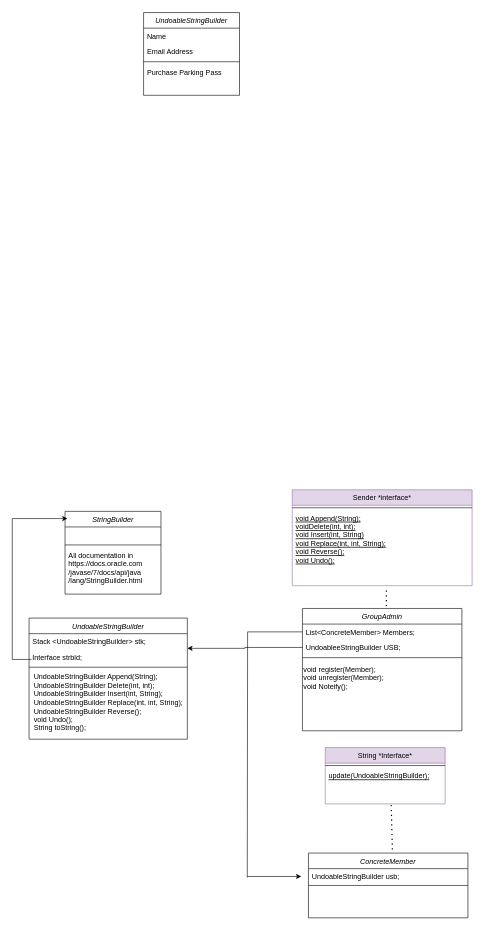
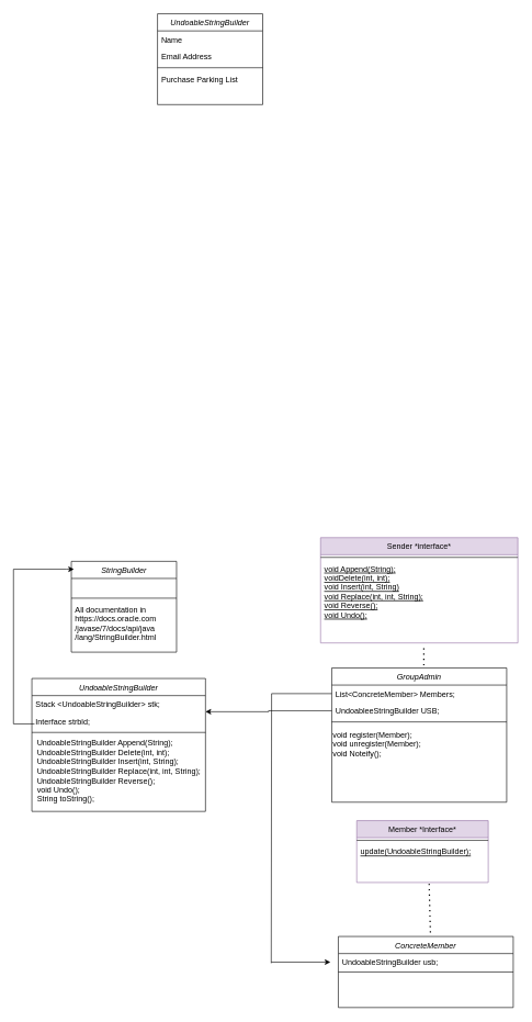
- <mxCell id="14" value="Purchase Parking Pass" style="text;align=left;verticalAlign=top;spacingLeft=4;spacingRight=4;overflow=hidden;rotatable=0;points=[[0,0.5],[1,0.5]];portConstraint=eastwest;" vertex="1" parent="10"><mxGeometry y="86" width="160" height="26" as="geometry" /></mxCell>
+ <mxCell id="14" value="Purchase Parking List" style="text;align=left;verticalAlign=top;spacingLeft=4;spacingRight=4;overflow=hidden;rotatable=0;points=[[0,0.5],[1,0.5]];portConstraint=eastwest;" vertex="1" parent="10"><mxGeometry y="86" width="160" height="26" as="geometry" /></mxCell>
- <mxCell id="25" value="String *Interface*" style="swimlane;fontStyle=0;align=center;verticalAlign=top;childLayout=stackLayout;horizontal=1;startSize=26;horizontalStack=0;resizeParent=1;resizeLast=0;collapsible=1;marginBottom=0;rounded=0;shadow=0;strokeWidth=1;fillColor=#e1d5e7;strokeColor=#9673a6;" vertex="1" parent="1"><mxGeometry x="542" y="1246" width="200" height="94" as="geometry"><mxRectangle x="130" y="380" width="160" height="26" as="alternateBounds" /></mxGeometry></mxCell>
+ <mxCell id="25" value="Member *Interface*" style="swimlane;fontStyle=0;align=center;verticalAlign=top;childLayout=stackLayout;horizontal=1;startSize=26;horizontalStack=0;resizeParent=1;resizeLast=0;collapsible=1;marginBottom=0;rounded=0;shadow=0;strokeWidth=1;fillColor=#e1d5e7;strokeColor=#9673a6;" vertex="1" parent="1"><mxGeometry x="542" y="1246" width="200" height="94" as="geometry"><mxRectangle x="130" y="380" width="160" height="26" as="alternateBounds" /></mxGeometry></mxCell>
